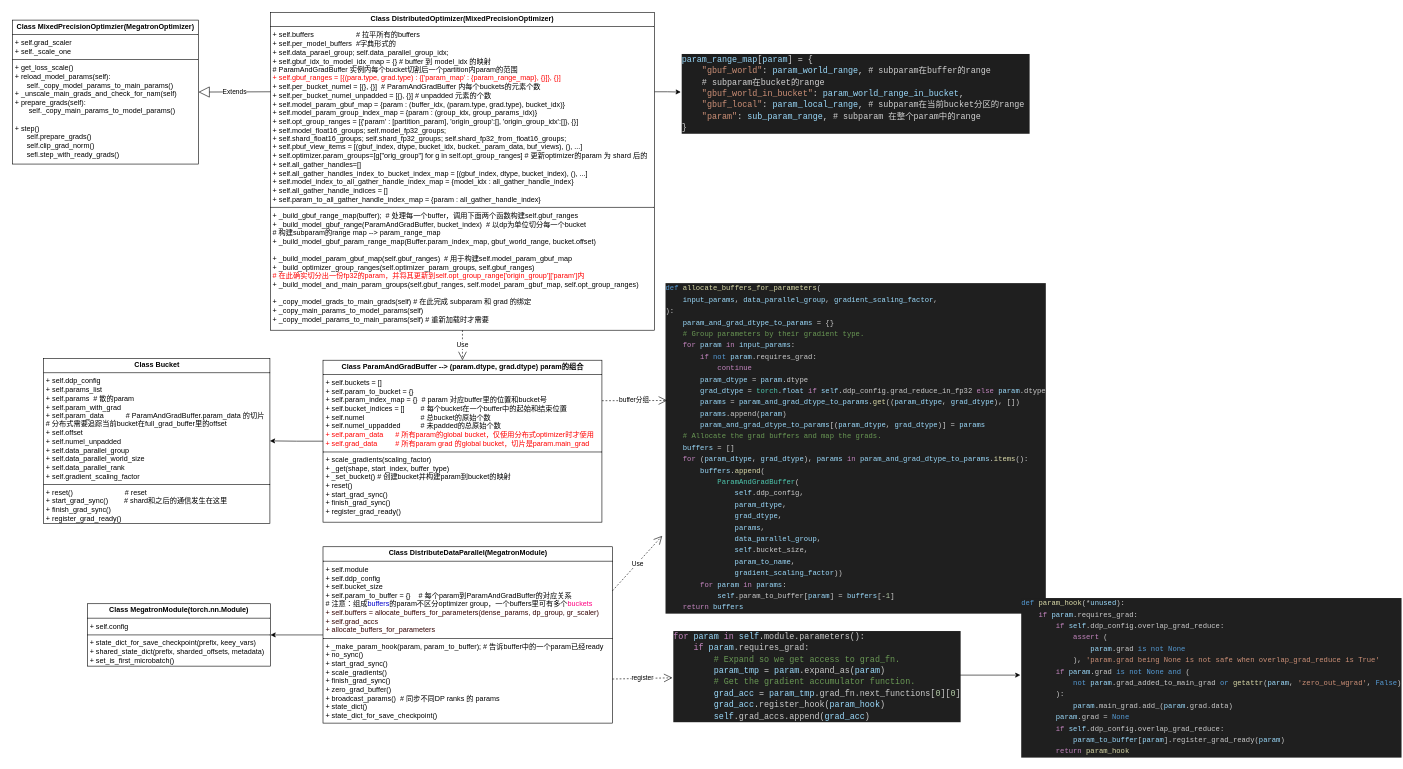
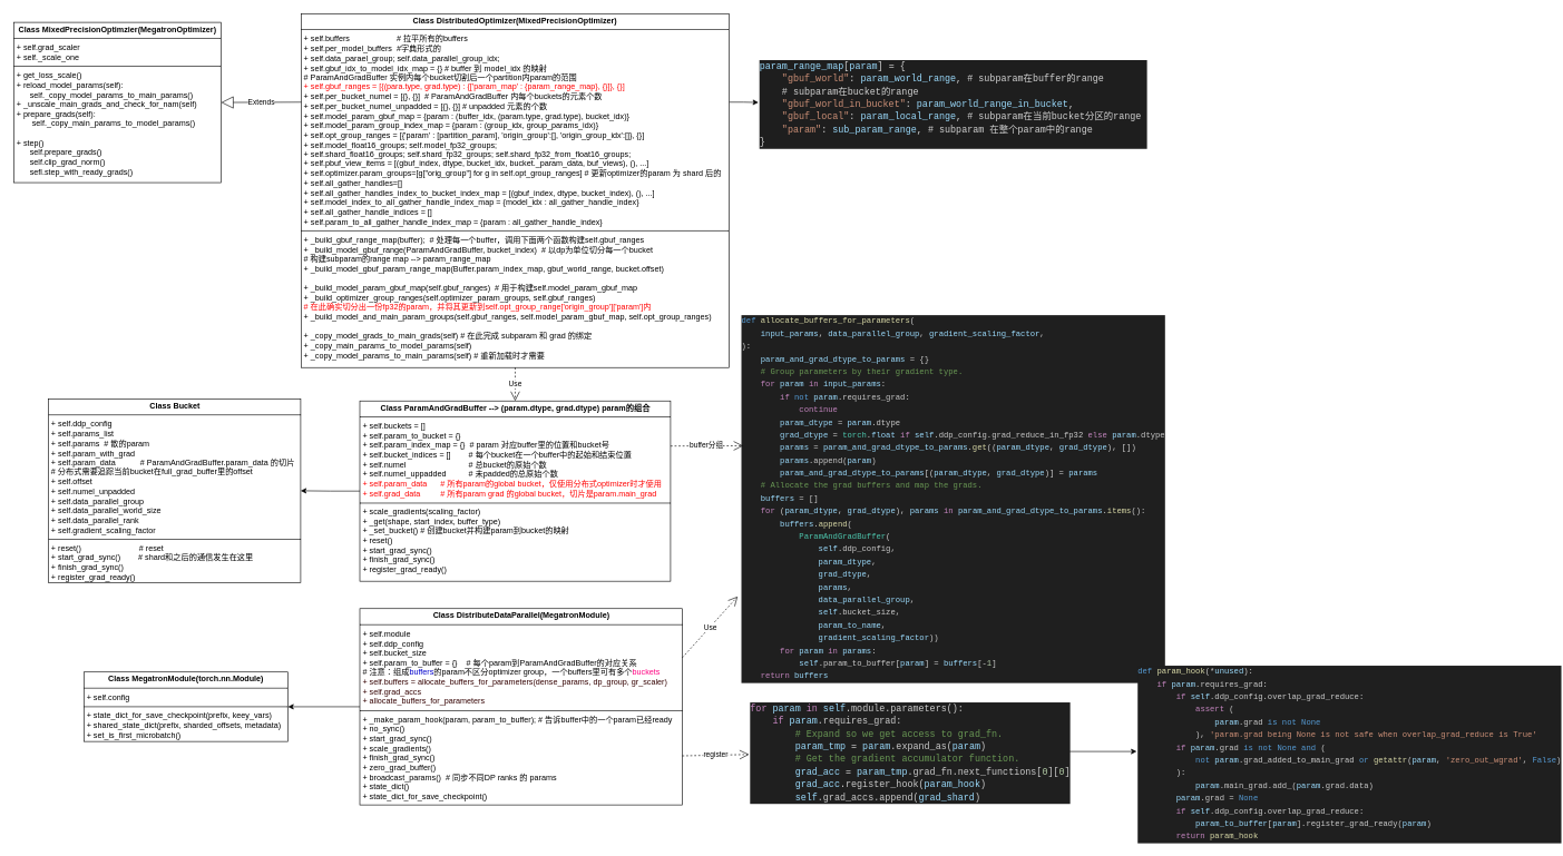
- <mxCell id="13" value="&lt;p style=&quot;margin:0px;margin-top:4px;text-align:center;&quot;&gt;&lt;b&gt;Class MegatronModule(torch.nn.Module)&lt;/b&gt;&lt;/p&gt;&lt;hr size=&quot;1&quot; style=&quot;border-style:solid;&quot;&gt;&lt;p style=&quot;margin:0px;margin-left:4px;&quot;&gt;+ self.config&lt;br&gt;&lt;/p&gt;&lt;hr size=&quot;1&quot; style=&quot;border-style:solid;&quot;&gt;&lt;p style=&quot;margin:0px;margin-left:4px;&quot;&gt;+ state_dict_for_save_checkpoint(prefix, keey_vars)&lt;/p&gt;&lt;p style=&quot;margin:0px;margin-left:4px;&quot;&gt;+ shared_state_dict(prefix, sharded_offsets, metadata)&lt;/p&gt;&lt;p style=&quot;margin:0px;margin-left:4px;&quot;&gt;+ set_is_first_microbatch()&lt;/p&gt;" style="verticalAlign=top;align=left;overflow=fill;html=1;whiteSpace=wrap;" parent="1" vertex="1"><mxGeometry x="145" y="1006" width="305" height="104" as="geometry" /></mxCell>
+ <mxCell id="13" value="&lt;p style=&quot;margin:0px;margin-top:4px;text-align:center;&quot;&gt;&lt;b&gt;Class MegatronModule(torch.nn.Module)&lt;/b&gt;&lt;/p&gt;&lt;hr size=&quot;1&quot; style=&quot;border-style:solid;&quot;&gt;&lt;p style=&quot;margin:0px;margin-left:4px;&quot;&gt;+ self.config&lt;br&gt;&lt;/p&gt;&lt;hr size=&quot;1&quot; style=&quot;border-style:solid;&quot;&gt;&lt;p style=&quot;margin:0px;margin-left:4px;&quot;&gt;+ state_dict_for_save_checkpoint(prefix, keey_vars)&lt;/p&gt;&lt;p style=&quot;margin:0px;margin-left:4px;&quot;&gt;+ shared_state_dict(prefix, sharded_offsets, metadata)&lt;/p&gt;&lt;p style=&quot;margin:0px;margin-left:4px;&quot;&gt;+ set_is_first_microbatch()&lt;/p&gt;" style="verticalAlign=top;align=left;overflow=fill;html=1;whiteSpace=wrap;" parent="1" vertex="1"><mxGeometry x="125" y="1006" width="305" height="104" as="geometry" /></mxCell>
- <mxCell id="20" value="&lt;div style=&quot;color: #cccccc;background-color: #1f1f1f;font-family: Consolas, 'Courier New', monospace;font-weight: normal;font-size: 14px;line-height: 19px;white-space: pre;&quot;&gt;&lt;div&gt;&lt;span style=&quot;color: #c586c0;&quot;&gt;for&lt;/span&gt;&lt;span style=&quot;color: #cccccc;&quot;&gt; &lt;/span&gt;&lt;span style=&quot;color: #9cdcfe;&quot;&gt;param&lt;/span&gt;&lt;span style=&quot;color: #cccccc;&quot;&gt; &lt;/span&gt;&lt;span style=&quot;color: #c586c0;&quot;&gt;in&lt;/span&gt;&lt;span style=&quot;color: #cccccc;&quot;&gt; &lt;/span&gt;&lt;span style=&quot;color: #9cdcfe;&quot;&gt;self&lt;/span&gt;&lt;span style=&quot;color: #cccccc;&quot;&gt;.module.parameters():&lt;/span&gt;&lt;/div&gt;&lt;div&gt;&lt;span style=&quot;color: #cccccc;&quot;&gt;&amp;nbsp; &amp;nbsp; &lt;/span&gt;&lt;span style=&quot;color: #c586c0;&quot;&gt;if&lt;/span&gt;&lt;span style=&quot;color: #cccccc;&quot;&gt; &lt;/span&gt;&lt;span style=&quot;color: #9cdcfe;&quot;&gt;param&lt;/span&gt;&lt;span style=&quot;color: #cccccc;&quot;&gt;.requires_grad:&lt;/span&gt;&lt;/div&gt;&lt;div&gt;&lt;span style=&quot;color: #cccccc;&quot;&gt;&amp;nbsp; &amp;nbsp; &amp;nbsp; &amp;nbsp; &lt;/span&gt;&lt;span style=&quot;color: #6a9955;&quot;&gt;# Expand so we get access to grad_fn.&lt;/span&gt;&lt;/div&gt;&lt;div&gt;&lt;span style=&quot;color: #cccccc;&quot;&gt;&amp;nbsp; &amp;nbsp; &amp;nbsp; &amp;nbsp; &lt;/span&gt;&lt;span style=&quot;color: #9cdcfe;&quot;&gt;param_tmp&lt;/span&gt;&lt;span style=&quot;color: #cccccc;&quot;&gt; &lt;/span&gt;&lt;span style=&quot;color: #d4d4d4;&quot;&gt;=&lt;/span&gt;&lt;span style=&quot;color: #cccccc;&quot;&gt; &lt;/span&gt;&lt;span style=&quot;color: #9cdcfe;&quot;&gt;param&lt;/span&gt;&lt;span style=&quot;color: #cccccc;&quot;&gt;.expand_as(&lt;/span&gt;&lt;span style=&quot;color: #9cdcfe;&quot;&gt;param&lt;/span&gt;&lt;span style=&quot;color: #cccccc;&quot;&gt;)&lt;/span&gt;&lt;/div&gt;&lt;div&gt;&lt;span style=&quot;color: #cccccc;&quot;&gt;&amp;nbsp; &amp;nbsp; &amp;nbsp; &amp;nbsp; &lt;/span&gt;&lt;span style=&quot;color: #6a9955;&quot;&gt;# Get the gradient accumulator function.&lt;/span&gt;&lt;/div&gt;&lt;div&gt;&lt;span style=&quot;color: #cccccc;&quot;&gt;&amp;nbsp; &amp;nbsp; &amp;nbsp; &amp;nbsp; &lt;/span&gt;&lt;span style=&quot;color: #9cdcfe;&quot;&gt;grad_acc&lt;/span&gt;&lt;span style=&quot;color: #cccccc;&quot;&gt; &lt;/span&gt;&lt;span style=&quot;color: #d4d4d4;&quot;&gt;=&lt;/span&gt;&lt;span style=&quot;color: #cccccc;&quot;&gt; &lt;/span&gt;&lt;span style=&quot;color: #9cdcfe;&quot;&gt;param_tmp&lt;/span&gt;&lt;span style=&quot;color: #cccccc;&quot;&gt;.grad_fn.next_functions[&lt;/span&gt;&lt;span style=&quot;color: #b5cea8;&quot;&gt;0&lt;/span&gt;&lt;span style=&quot;color: #cccccc;&quot;&gt;][&lt;/span&gt;&lt;span style=&quot;color: #b5cea8;&quot;&gt;0&lt;/span&gt;&lt;span style=&quot;color: #cccccc;&quot;&gt;]&lt;/span&gt;&lt;/div&gt;&lt;div&gt;&lt;span style=&quot;color: #cccccc;&quot;&gt;&amp;nbsp; &amp;nbsp; &amp;nbsp; &amp;nbsp; &lt;/span&gt;&lt;span style=&quot;color: #9cdcfe;&quot;&gt;grad_acc&lt;/span&gt;&lt;span style=&quot;color: #cccccc;&quot;&gt;.register_hook(&lt;/span&gt;&lt;span style=&quot;color: #9cdcfe;&quot;&gt;param_hook&lt;/span&gt;&lt;span style=&quot;color: #cccccc;&quot;&gt;)&lt;/span&gt;&lt;/div&gt;&lt;div&gt;&lt;span style=&quot;color: #cccccc;&quot;&gt;&amp;nbsp; &amp;nbsp; &amp;nbsp; &amp;nbsp; &lt;/span&gt;&lt;span style=&quot;color: #9cdcfe;&quot;&gt;self&lt;/span&gt;&lt;span style=&quot;color: #cccccc;&quot;&gt;.grad_accs.append(&lt;/span&gt;&lt;span style=&quot;color: #9cdcfe;&quot;&gt;grad_acc&lt;/span&gt;&lt;span style=&quot;color: #cccccc;&quot;&gt;)&lt;/span&gt;&lt;/div&gt;&lt;/div&gt;" style="text;whiteSpace=wrap;html=1;" vertex="1" parent="1"><mxGeometry x="1120" y="1045" width="440" height="160" as="geometry" /></mxCell>
+ <mxCell id="20" value="&lt;div style=&quot;color: #cccccc;background-color: #1f1f1f;font-family: Consolas, 'Courier New', monospace;font-weight: normal;font-size: 14px;line-height: 19px;white-space: pre;&quot;&gt;&lt;div&gt;&lt;span style=&quot;color: #c586c0;&quot;&gt;for&lt;/span&gt;&lt;span style=&quot;color: #cccccc;&quot;&gt; &lt;/span&gt;&lt;span style=&quot;color: #9cdcfe;&quot;&gt;param&lt;/span&gt;&lt;span style=&quot;color: #cccccc;&quot;&gt; &lt;/span&gt;&lt;span style=&quot;color: #c586c0;&quot;&gt;in&lt;/span&gt;&lt;span style=&quot;color: #cccccc;&quot;&gt; &lt;/span&gt;&lt;span style=&quot;color: #9cdcfe;&quot;&gt;self&lt;/span&gt;&lt;span style=&quot;color: #cccccc;&quot;&gt;.module.parameters():&lt;/span&gt;&lt;/div&gt;&lt;div&gt;&lt;span style=&quot;color: #cccccc;&quot;&gt;&amp;nbsp; &amp;nbsp; &lt;/span&gt;&lt;span style=&quot;color: #c586c0;&quot;&gt;if&lt;/span&gt;&lt;span style=&quot;color: #cccccc;&quot;&gt; &lt;/span&gt;&lt;span style=&quot;color: #9cdcfe;&quot;&gt;param&lt;/span&gt;&lt;span style=&quot;color: #cccccc;&quot;&gt;.requires_grad:&lt;/span&gt;&lt;/div&gt;&lt;div&gt;&lt;span style=&quot;color: #cccccc;&quot;&gt;&amp;nbsp; &amp;nbsp; &amp;nbsp; &amp;nbsp; &lt;/span&gt;&lt;span style=&quot;color: #6a9955;&quot;&gt;# Expand so we get access to grad_fn.&lt;/span&gt;&lt;/div&gt;&lt;div&gt;&lt;span style=&quot;color: #cccccc;&quot;&gt;&amp;nbsp; &amp;nbsp; &amp;nbsp; &amp;nbsp; &lt;/span&gt;&lt;span style=&quot;color: #9cdcfe;&quot;&gt;param_tmp&lt;/span&gt;&lt;span style=&quot;color: #cccccc;&quot;&gt; &lt;/span&gt;&lt;span style=&quot;color: #d4d4d4;&quot;&gt;=&lt;/span&gt;&lt;span style=&quot;color: #cccccc;&quot;&gt; &lt;/span&gt;&lt;span style=&quot;color: #9cdcfe;&quot;&gt;param&lt;/span&gt;&lt;span style=&quot;color: #cccccc;&quot;&gt;.expand_as(&lt;/span&gt;&lt;span style=&quot;color: #9cdcfe;&quot;&gt;param&lt;/span&gt;&lt;span style=&quot;color: #cccccc;&quot;&gt;)&lt;/span&gt;&lt;/div&gt;&lt;div&gt;&lt;span style=&quot;color: #cccccc;&quot;&gt;&amp;nbsp; &amp;nbsp; &amp;nbsp; &amp;nbsp; &lt;/span&gt;&lt;span style=&quot;color: #6a9955;&quot;&gt;# Get the gradient accumulator function.&lt;/span&gt;&lt;/div&gt;&lt;div&gt;&lt;span style=&quot;color: #cccccc;&quot;&gt;&amp;nbsp; &amp;nbsp; &amp;nbsp; &amp;nbsp; &lt;/span&gt;&lt;span style=&quot;color: #9cdcfe;&quot;&gt;grad_acc&lt;/span&gt;&lt;span style=&quot;color: #cccccc;&quot;&gt; &lt;/span&gt;&lt;span style=&quot;color: #d4d4d4;&quot;&gt;=&lt;/span&gt;&lt;span style=&quot;color: #cccccc;&quot;&gt; &lt;/span&gt;&lt;span style=&quot;color: #9cdcfe;&quot;&gt;param_tmp&lt;/span&gt;&lt;span style=&quot;color: #cccccc;&quot;&gt;.grad_fn.next_functions[&lt;/span&gt;&lt;span style=&quot;color: #b5cea8;&quot;&gt;0&lt;/span&gt;&lt;span style=&quot;color: #cccccc;&quot;&gt;][&lt;/span&gt;&lt;span style=&quot;color: #b5cea8;&quot;&gt;0&lt;/span&gt;&lt;span style=&quot;color: #cccccc;&quot;&gt;]&lt;/span&gt;&lt;/div&gt;&lt;div&gt;&lt;span style=&quot;color: #cccccc;&quot;&gt;&amp;nbsp; &amp;nbsp; &amp;nbsp; &amp;nbsp; &lt;/span&gt;&lt;span style=&quot;color: #9cdcfe;&quot;&gt;grad_acc&lt;/span&gt;&lt;span style=&quot;color: #cccccc;&quot;&gt;.register_hook(&lt;/span&gt;&lt;span style=&quot;color: #9cdcfe;&quot;&gt;param_hook&lt;/span&gt;&lt;span style=&quot;color: #cccccc;&quot;&gt;)&lt;/span&gt;&lt;/div&gt;&lt;div&gt;&lt;span style=&quot;color: #cccccc;&quot;&gt;&amp;nbsp; &amp;nbsp; &amp;nbsp; &amp;nbsp; &lt;/span&gt;&lt;span style=&quot;color: #9cdcfe;&quot;&gt;self&lt;/span&gt;&lt;span style=&quot;color: #cccccc;&quot;&gt;.grad_accs.append(&lt;/span&gt;&lt;span style=&quot;color: #9cdcfe;&quot;&gt;grad_shard&lt;/span&gt;&lt;span style=&quot;color: #cccccc;&quot;&gt;)&lt;/span&gt;&lt;/div&gt;&lt;/div&gt;" style="text;whiteSpace=wrap;html=1;" vertex="1" parent="1"><mxGeometry x="1120" y="1045" width="440" height="160" as="geometry" /></mxCell>
